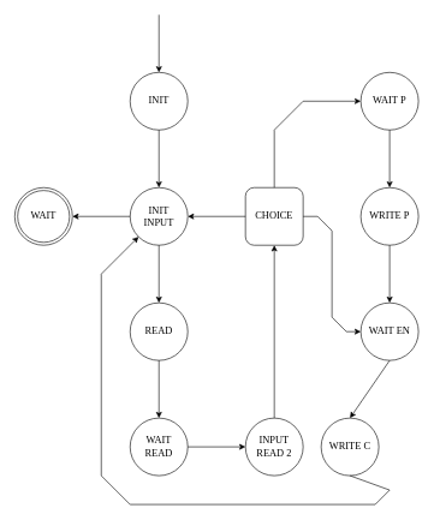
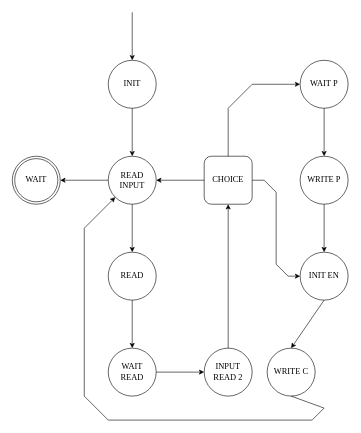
- <mxCell id="4" value="&lt;font face=&quot;Times New Roman&quot; style=&quot;font-size: 14px;&quot;&gt;INIT&lt;/font&gt;&lt;div&gt;&lt;font face=&quot;Times New Roman&quot; style=&quot;font-size: 14px;&quot;&gt;INPUT&lt;/font&gt;&lt;/div&gt;" style="ellipse;whiteSpace=wrap;html=1;aspect=fixed;" vertex="1" parent="1"><mxGeometry x="180" y="260" width="80" height="80" as="geometry" /></mxCell>
+ <mxCell id="4" value="&lt;font face=&quot;Times New Roman&quot; style=&quot;font-size: 14px;&quot;&gt;READ&lt;/font&gt;&lt;div&gt;&lt;font face=&quot;Times New Roman&quot; style=&quot;font-size: 14px;&quot;&gt;INPUT&lt;/font&gt;&lt;/div&gt;" style="ellipse;whiteSpace=wrap;html=1;aspect=fixed;" vertex="1" parent="1"><mxGeometry x="180" y="260" width="80" height="80" as="geometry" /></mxCell>
- <mxCell id="21" value="&lt;font face=&quot;Times New Roman&quot; style=&quot;font-size: 14px;&quot;&gt;WAIT EN&lt;/font&gt;" style="ellipse;whiteSpace=wrap;html=1;aspect=fixed;" vertex="1" parent="1"><mxGeometry x="500" y="420" width="80" height="80" as="geometry" /></mxCell>
+ <mxCell id="21" value="&lt;font face=&quot;Times New Roman&quot; style=&quot;font-size: 14px;&quot;&gt;INIT EN&lt;/font&gt;" style="ellipse;whiteSpace=wrap;html=1;aspect=fixed;" vertex="1" parent="1"><mxGeometry x="500" y="420" width="80" height="80" as="geometry" /></mxCell>
